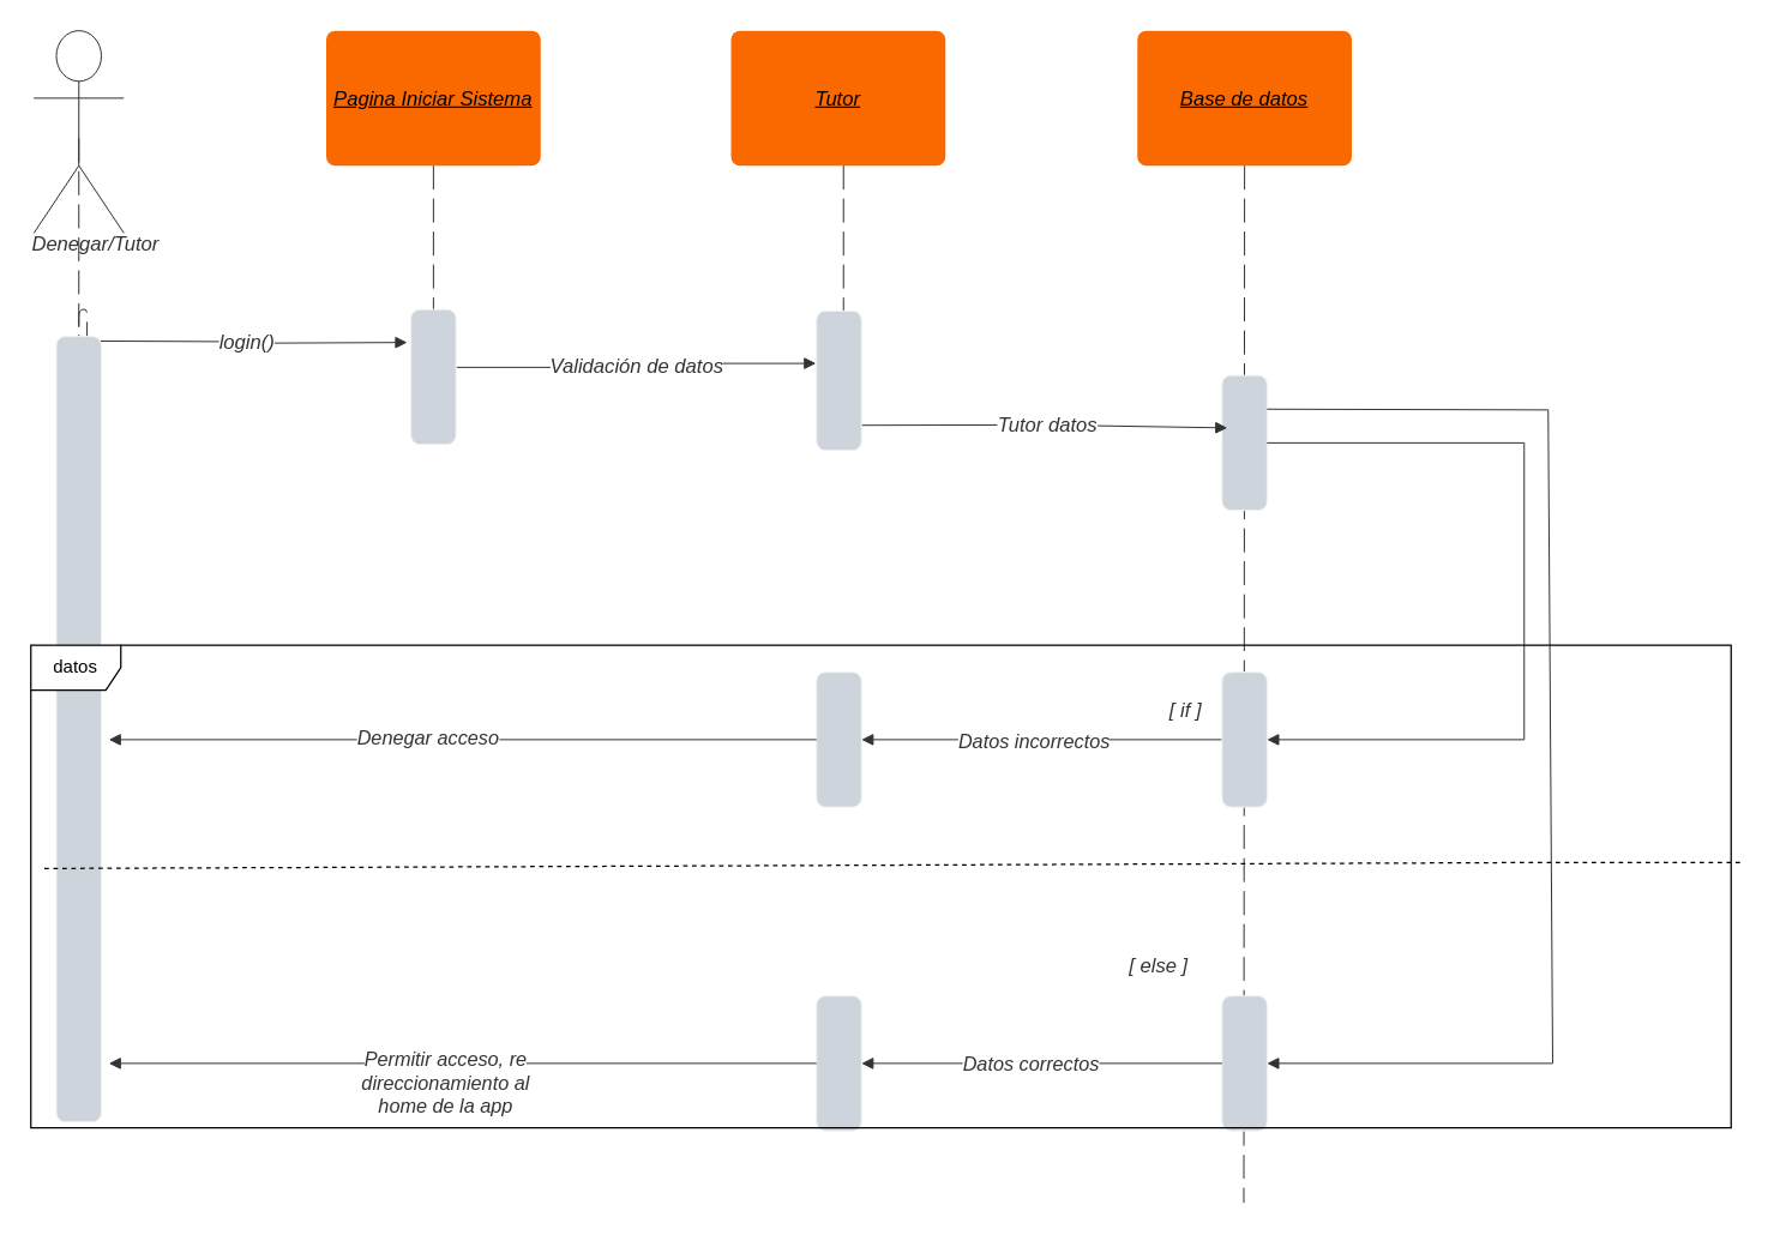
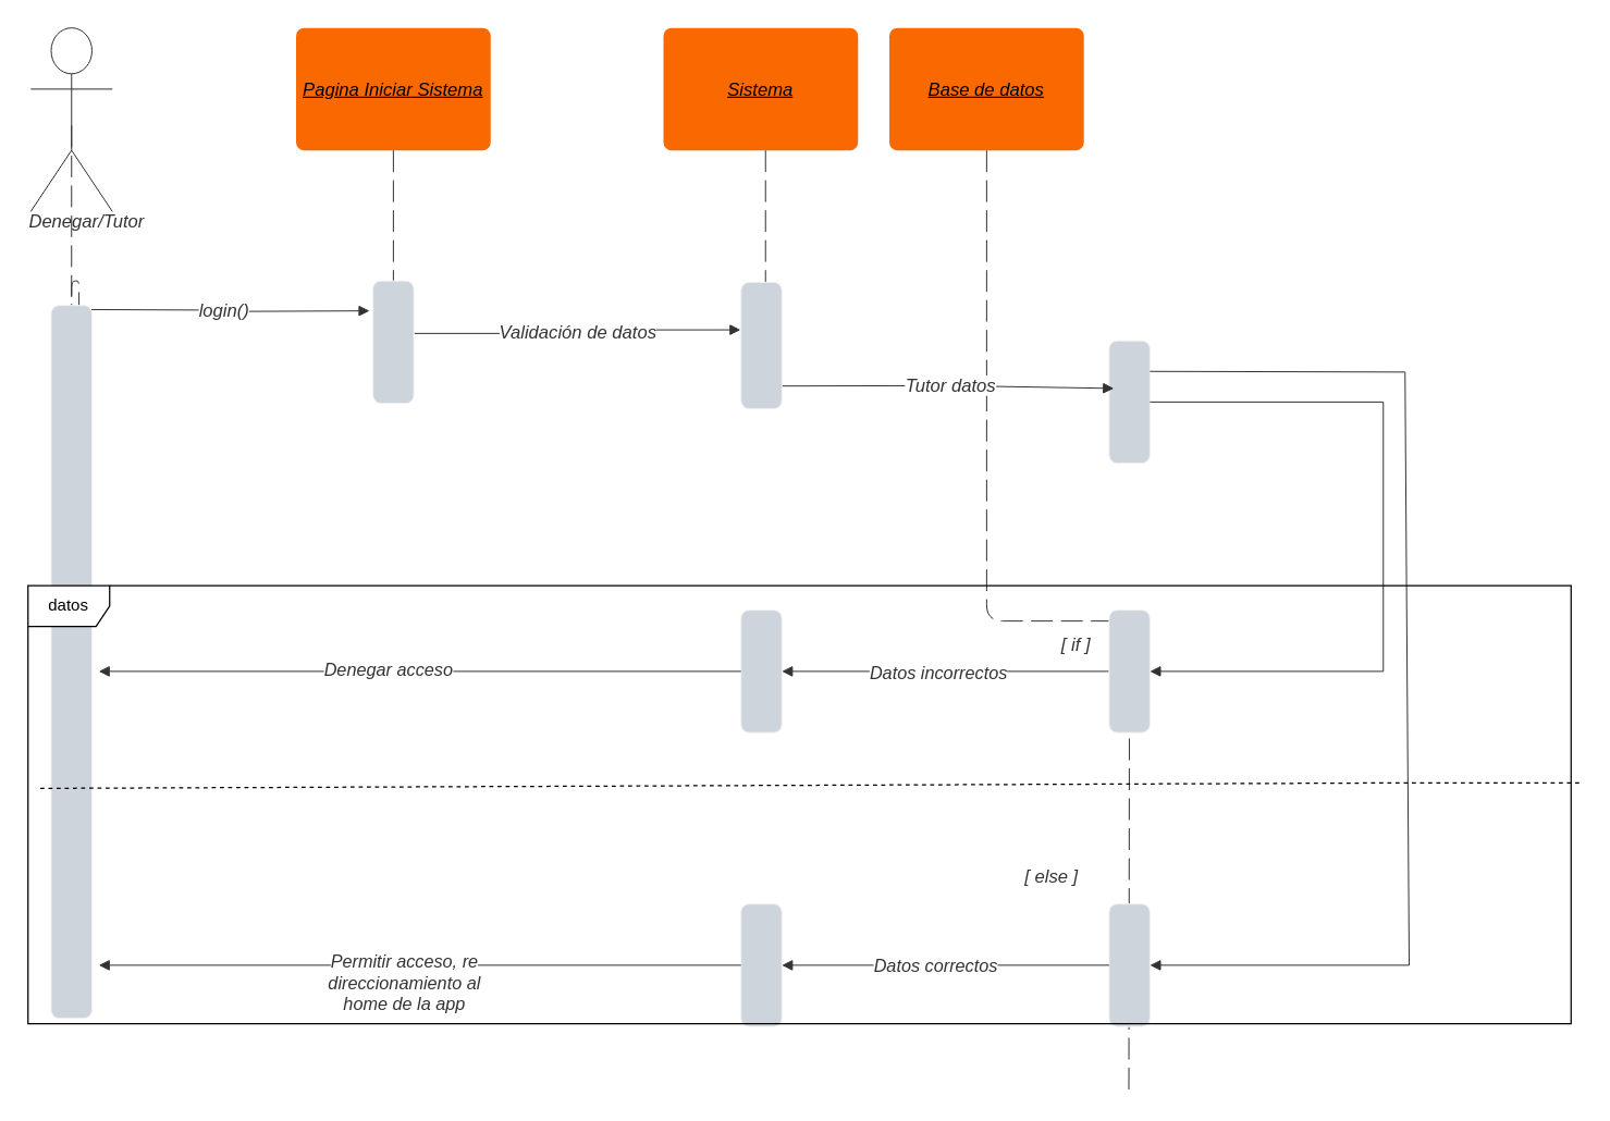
- <mxCell id="5" value="Tutor" style="html=1;overflow=block;blockSpacing=1;whiteSpace=wrap;fontSize=13.3;fontColor=#000000;fontStyle=6;align=center;spacing=0;strokeOpacity=0;fillOpacity=100;rounded=1;absoluteArcSize=1;arcSize=12;fillColor=#fa6800;strokeWidth=0.8;strokeColor=#C73500;" parent="1" vertex="1"><mxGeometry x="487" y="20" width="143" height="90" as="geometry" /></mxCell>
+ <mxCell id="5" value="Sistema" style="html=1;overflow=block;blockSpacing=1;whiteSpace=wrap;fontSize=13.3;fontColor=#000000;fontStyle=6;align=center;spacing=0;strokeOpacity=0;fillOpacity=100;rounded=1;absoluteArcSize=1;arcSize=12;fillColor=#fa6800;strokeWidth=0.8;strokeColor=#C73500;" parent="1" vertex="1"><mxGeometry x="487" y="20" width="143" height="90" as="geometry" /></mxCell>
- <mxCell id="6" value="Base de datos" style="html=1;overflow=block;blockSpacing=1;whiteSpace=wrap;fontSize=13.3;fontColor=#000000;fontStyle=6;align=center;spacing=0;strokeOpacity=0;fillOpacity=100;rounded=1;absoluteArcSize=1;arcSize=12;fillColor=#fa6800;strokeWidth=0.8;strokeColor=#C73500;" parent="1" vertex="1"><mxGeometry x="758" y="20" width="143" height="90" as="geometry" /></mxCell>
+ <mxCell id="6" value="Base de datos" style="html=1;overflow=block;blockSpacing=1;whiteSpace=wrap;fontSize=13.3;fontColor=#000000;fontStyle=6;align=center;spacing=0;strokeOpacity=0;fillOpacity=100;rounded=1;absoluteArcSize=1;arcSize=12;fillColor=#fa6800;strokeWidth=0.8;strokeColor=#C73500;" parent="1" vertex="1"><mxGeometry x="653" y="20" width="143" height="90" as="geometry" /></mxCell>
